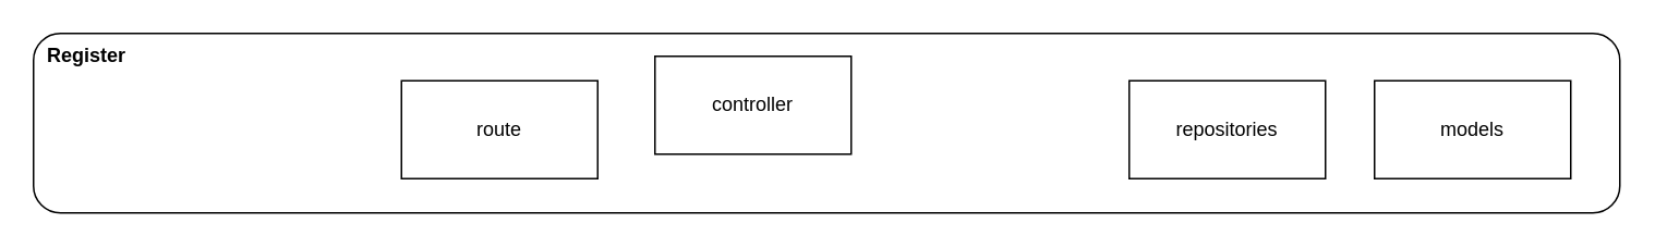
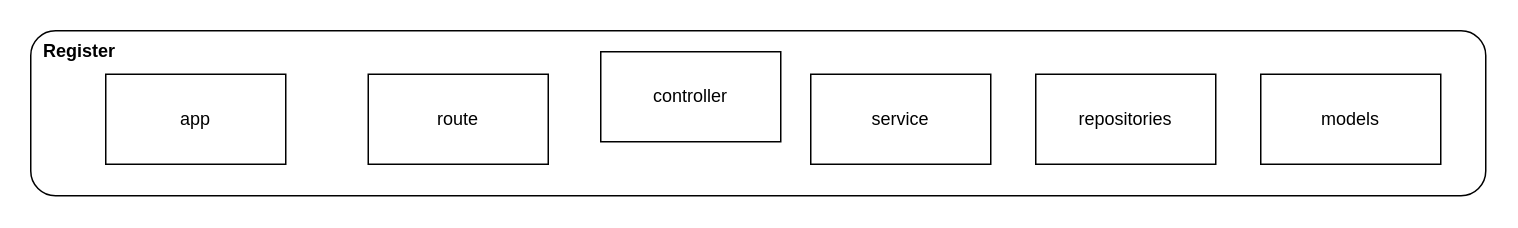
+ <mxCell id="3" value="app" style="rounded=0;whiteSpace=wrap;html=1;" vertex="1" parent="1"><mxGeometry x="70" y="49" width="120" height="60" as="geometry" /></mxCell>
+ <mxCell id="6" value="service" style="rounded=0;whiteSpace=wrap;html=1;" vertex="1" parent="1"><mxGeometry x="540" y="49" width="120" height="60" as="geometry" /></mxCell>
